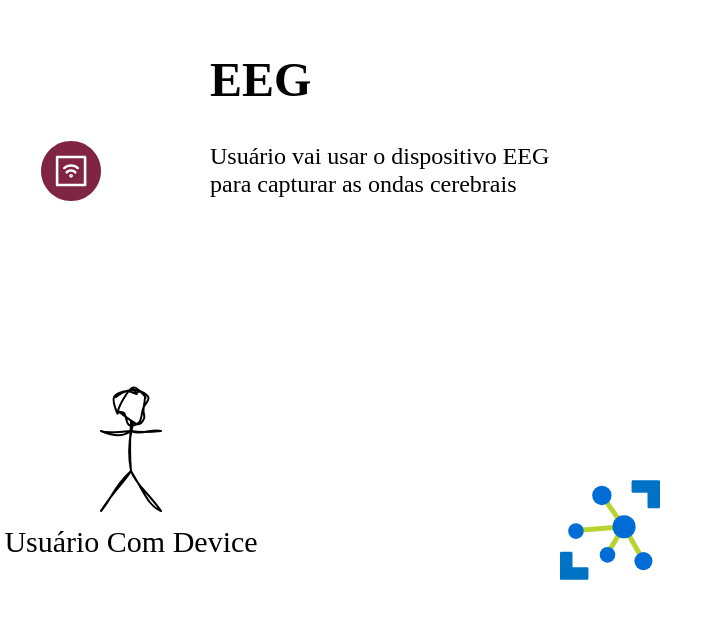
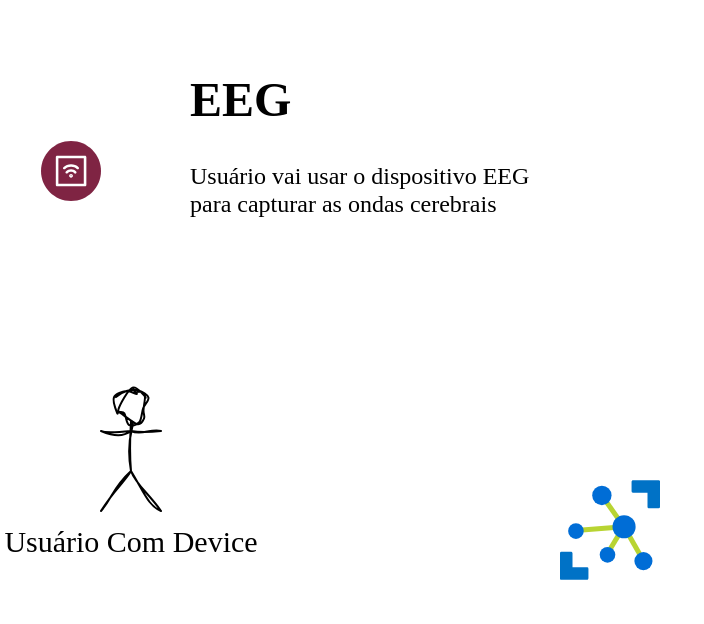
- <mxCell id="3" value="&lt;h1&gt;&lt;font data-font-src=&quot;https://fonts.googleapis.com/css?family=Kalam&quot; face=&quot;Kalam&quot;&gt;EEG&lt;br&gt;&lt;/font&gt;&lt;/h1&gt;&lt;p&gt;&lt;font data-font-src=&quot;https://fonts.googleapis.com/css?family=Kalam&quot; face=&quot;Kalam&quot;&gt;Usuário vai usar o dispositivo EEG para capturar as ondas cerebrais&lt;br&gt;&lt;/font&gt;&lt;/p&gt;" style="text;html=1;spacing=5;spacingTop=-20;whiteSpace=wrap;overflow=hidden;rounded=0;" vertex="1" parent="1"><mxGeometry x="100" y="20" width="190" height="120" as="geometry" /></mxCell>
+ <mxCell id="3" value="&lt;h1&gt;&lt;font data-font-src=&quot;https://fonts.googleapis.com/css?family=Kalam&quot; face=&quot;Kalam&quot;&gt;EEG&lt;br&gt;&lt;/font&gt;&lt;/h1&gt;&lt;p&gt;&lt;font data-font-src=&quot;https://fonts.googleapis.com/css?family=Kalam&quot; face=&quot;Kalam&quot;&gt;Usuário vai usar o dispositivo EEG para capturar as ondas cerebrais&lt;br&gt;&lt;/font&gt;&lt;/p&gt;" style="text;html=1;spacing=5;spacingTop=-20;whiteSpace=wrap;overflow=hidden;rounded=0;" vertex="1" parent="1"><mxGeometry x="90" y="30" width="190" height="120" as="geometry" /></mxCell>
